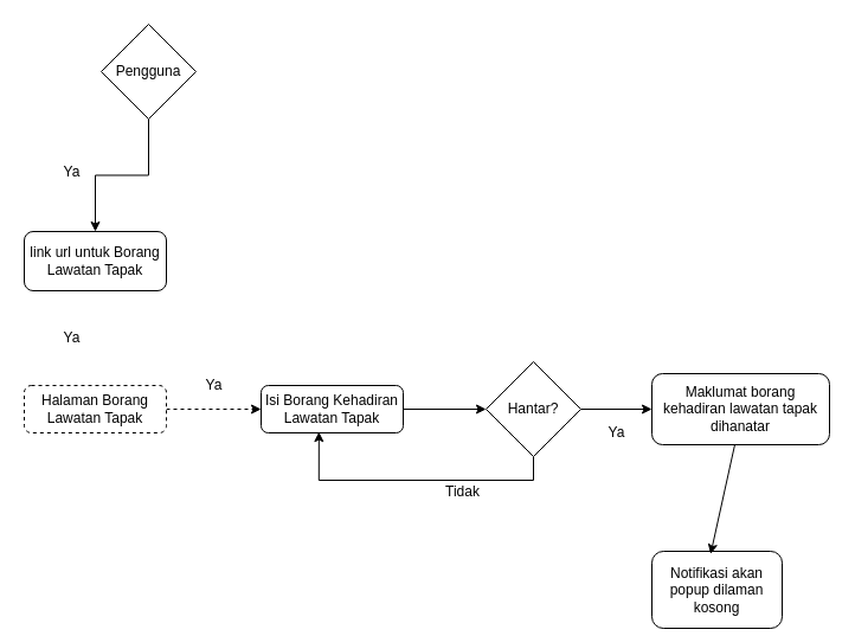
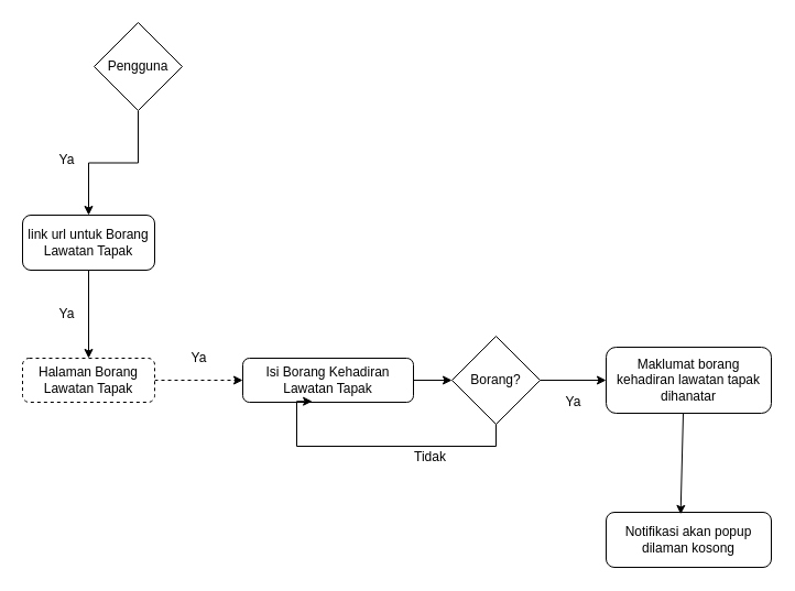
+ <mxCell id="4" style="edgeStyle=orthogonalEdgeStyle;rounded=0;orthogonalLoop=1;jettySize=auto;html=1;entryX=0.5;entryY=0;entryDx=0;entryDy=0;" parent="1" source="5" target="7" edge="1"><mxGeometry relative="1" as="geometry" /></mxCell>
- <mxCell id="9" value="Isi Borang Kehadiran Lawatan Tapak" style="rounded=1;whiteSpace=wrap;html=1;" parent="1" vertex="1"><mxGeometry x="220" y="325" width="120" height="40" as="geometry" /></mxCell>
+ <mxCell id="9" value="Isi Borang Kehadiran Lawatan Tapak" style="rounded=1;whiteSpace=wrap;html=1;" parent="1" vertex="1"><mxGeometry x="220" y="325" width="155" height="40" as="geometry" /></mxCell>
- <mxCell id="12" value="Hantar?" style="rhombus;whiteSpace=wrap;html=1;" parent="1" vertex="1"><mxGeometry x="410" y="305" width="80" height="80" as="geometry" /></mxCell>
+ <mxCell id="12" value="Borang?" style="rhombus;whiteSpace=wrap;html=1;" parent="1" vertex="1"><mxGeometry x="410" y="305" width="80" height="80" as="geometry" /></mxCell>
- <mxCell id="19" value="Notifikasi akan popup dilaman kosong" style="rounded=1;whiteSpace=wrap;html=1;" parent="1" vertex="1"><mxGeometry x="550" y="465" width="110" height="65" as="geometry" /></mxCell>
+ <mxCell id="19" value="Notifikasi akan popup dilaman kosong" style="rounded=1;whiteSpace=wrap;html=1;" parent="1" vertex="1"><mxGeometry x="550" y="465" width="150" height="50" as="geometry" /></mxCell>
